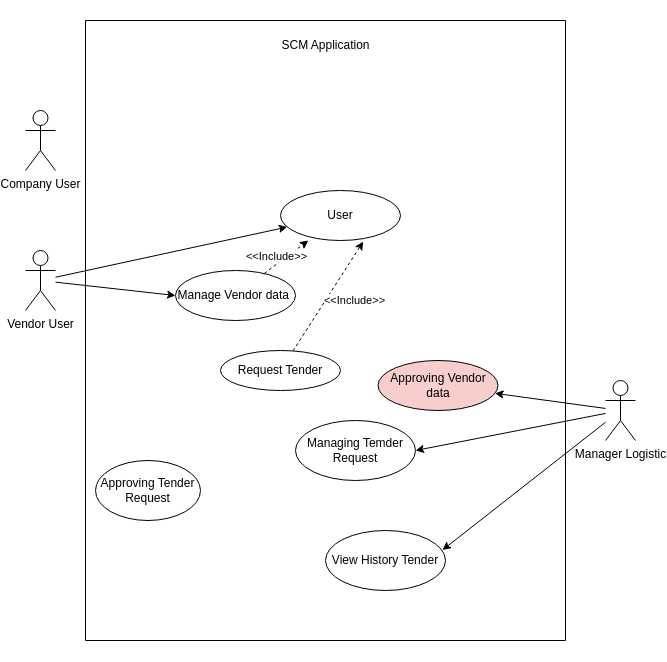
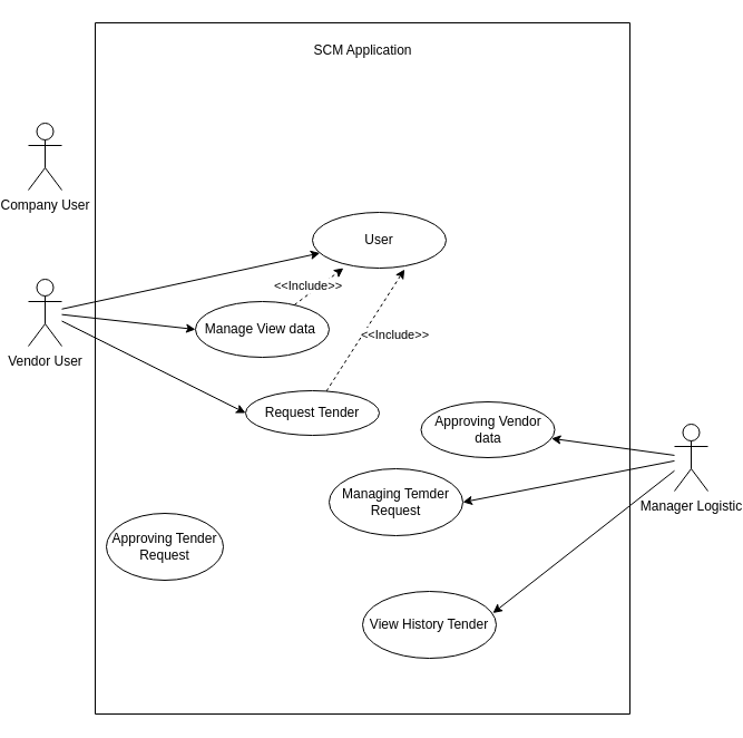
- <mxCell id="9" value="Manage Vendor data&amp;nbsp;" style="ellipse;whiteSpace=wrap;html=1;" vertex="1" parent="6"><mxGeometry x="90" y="250" width="120" height="50" as="geometry" /></mxCell>
+ <mxCell id="9" value="Manage View data&amp;nbsp;" style="ellipse;whiteSpace=wrap;html=1;" vertex="1" parent="6"><mxGeometry x="90" y="250" width="120" height="50" as="geometry" /></mxCell>
+ <mxCell id="4" style="rounded=0;orthogonalLoop=1;jettySize=auto;html=1;entryX=0;entryY=0.5;entryDx=0;entryDy=0;" edge="1" parent="1" source="5" target="12"><mxGeometry relative="1" as="geometry" /></mxCell>
- <mxCell id="15" value="Approving Vendor data" style="ellipse;whiteSpace=wrap;html=1;fillColor=#f8cecc;" vertex="1" parent="6"><mxGeometry x="292.5" y="340" width="120" height="50" as="geometry" /></mxCell>
+ <mxCell id="15" value="Approving Vendor data" style="ellipse;whiteSpace=wrap;html=1;" vertex="1" parent="6"><mxGeometry x="292.5" y="340" width="120" height="50" as="geometry" /></mxCell>
